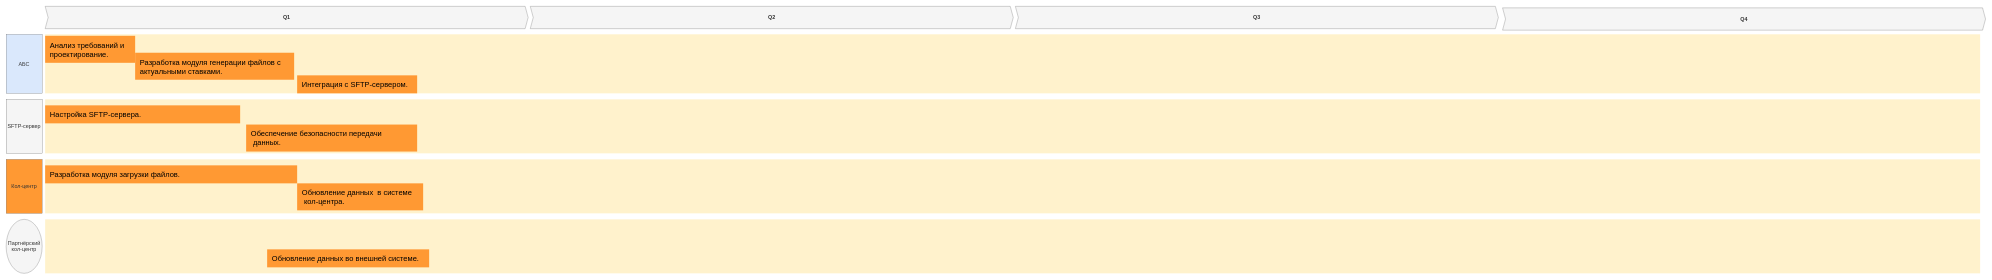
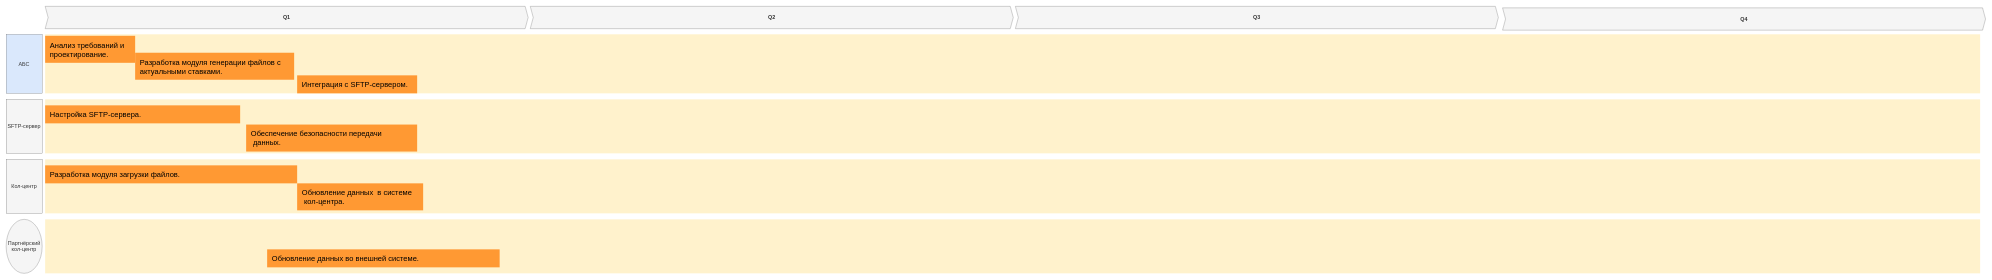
- <mxCell id="10" value="Кол-центр" style="rounded=0;whiteSpace=wrap;html=1;fillColor=#ff9933;fontColor=#333333;strokeColor=#666666;fontSize=18;" vertex="1" parent="1"><mxGeometry x="20" y="530" width="120" height="180" as="geometry" /></mxCell>
+ <mxCell id="10" value="Кол-центр" style="rounded=0;whiteSpace=wrap;html=1;fillColor=#f5f5f5;fontColor=#333333;strokeColor=#666666;fontSize=18;" vertex="1" parent="1"><mxGeometry x="20" y="530" width="120" height="180" as="geometry" /></mxCell>
- <mxCell id="20" value="Обновление данных во внешней системе." style="text;html=1;align=left;verticalAlign=middle;resizable=0;points=[];autosize=1;strokeColor=none;fillColor=#FF9933;spacingLeft=5;fontSize=25;spacing=11;" vertex="1" parent="1"><mxGeometry x="890" y="830" width="540" height="60" as="geometry" /></mxCell>
+ <mxCell id="20" value="Обновление данных во внешней системе." style="text;html=1;align=left;verticalAlign=middle;resizable=0;points=[];autosize=1;strokeColor=none;fillColor=#FF9933;spacingLeft=5;fontSize=25;spacing=11;" vertex="1" parent="1"><mxGeometry x="890" y="830" width="775" height="60" as="geometry" /></mxCell>
